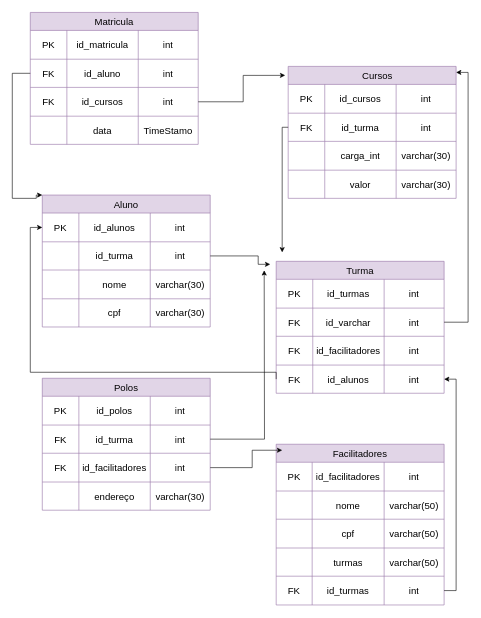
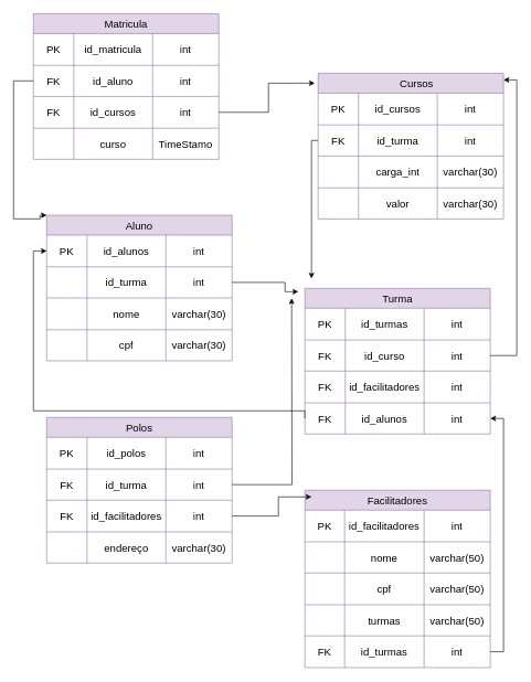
- <mxCell id="18" value="data" style="shape=partialRectangle;html=1;whiteSpace=wrap;connectable=0;strokeColor=inherit;overflow=hidden;fillColor=none;top=0;left=0;bottom=0;right=0;pointerEvents=1;fontSize=16;strokeWidth=1;" vertex="1" parent="16"><mxGeometry x="61" width="119" height="47" as="geometry"><mxRectangle width="119" height="47" as="alternateBounds" /></mxGeometry></mxCell>
+ <mxCell id="18" value="curso" style="shape=partialRectangle;html=1;whiteSpace=wrap;connectable=0;strokeColor=inherit;overflow=hidden;fillColor=none;top=0;left=0;bottom=0;right=0;pointerEvents=1;fontSize=16;strokeWidth=1;" vertex="1" parent="16"><mxGeometry x="61" width="119" height="47" as="geometry"><mxRectangle width="119" height="47" as="alternateBounds" /></mxGeometry></mxCell>
- <mxCell id="61" value="id_varchar" style="shape=partialRectangle;html=1;whiteSpace=wrap;connectable=0;strokeColor=inherit;overflow=hidden;fillColor=none;top=0;left=0;bottom=0;right=0;pointerEvents=1;fontSize=16;strokeWidth=1;" vertex="1" parent="59"><mxGeometry x="61" width="119" height="47" as="geometry"><mxRectangle width="119" height="47" as="alternateBounds" /></mxGeometry></mxCell>
+ <mxCell id="61" value="id_curso" style="shape=partialRectangle;html=1;whiteSpace=wrap;connectable=0;strokeColor=inherit;overflow=hidden;fillColor=none;top=0;left=0;bottom=0;right=0;pointerEvents=1;fontSize=16;strokeWidth=1;" vertex="1" parent="59"><mxGeometry x="61" width="119" height="47" as="geometry"><mxRectangle width="119" height="47" as="alternateBounds" /></mxGeometry></mxCell>
